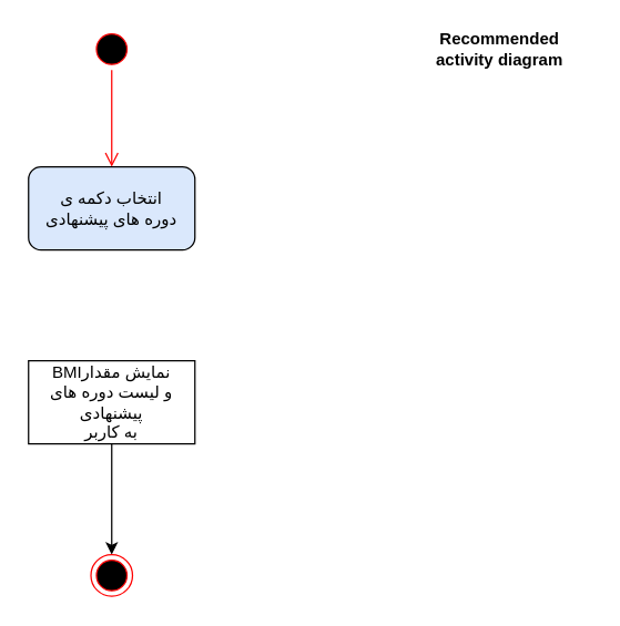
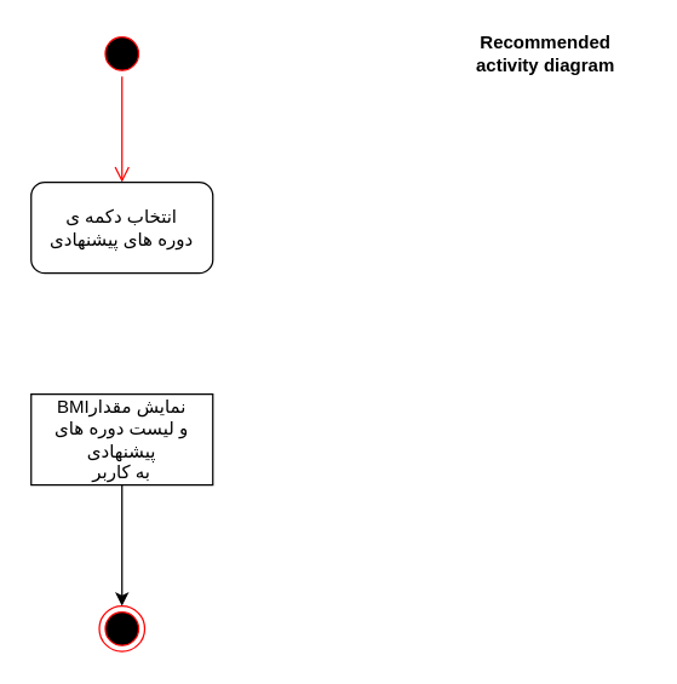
- <mxCell id="4" value="&lt;div&gt;انتخاب دکمه ی &lt;br&gt;&lt;/div&gt;&lt;div&gt;دوره های پیشنهادی&lt;br&gt;&lt;/div&gt;" style="rounded=1;whiteSpace=wrap;html=1;fillColor=#dae8fc;" parent="1" vertex="1"><mxGeometry x="20" y="120" width="120" height="60" as="geometry" /></mxCell>
+ <mxCell id="4" value="&lt;div&gt;انتخاب دکمه ی &lt;br&gt;&lt;/div&gt;&lt;div&gt;دوره های پیشنهادی&lt;br&gt;&lt;/div&gt;" style="rounded=1;whiteSpace=wrap;html=1;" parent="1" vertex="1"><mxGeometry x="20" y="120" width="120" height="60" as="geometry" /></mxCell>
